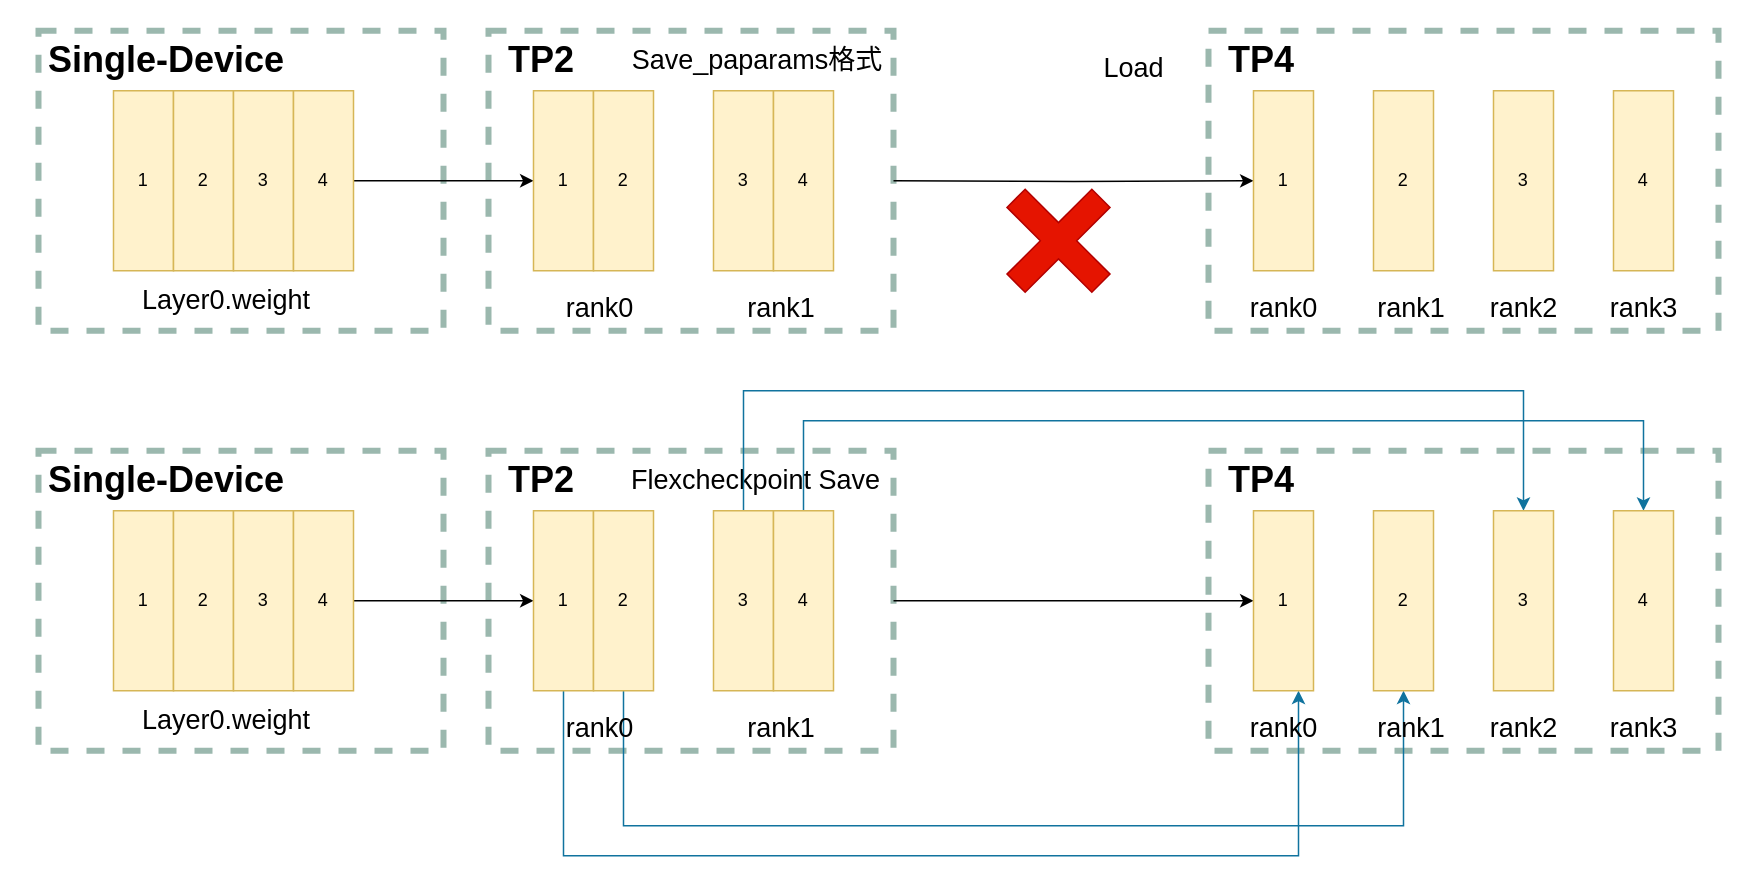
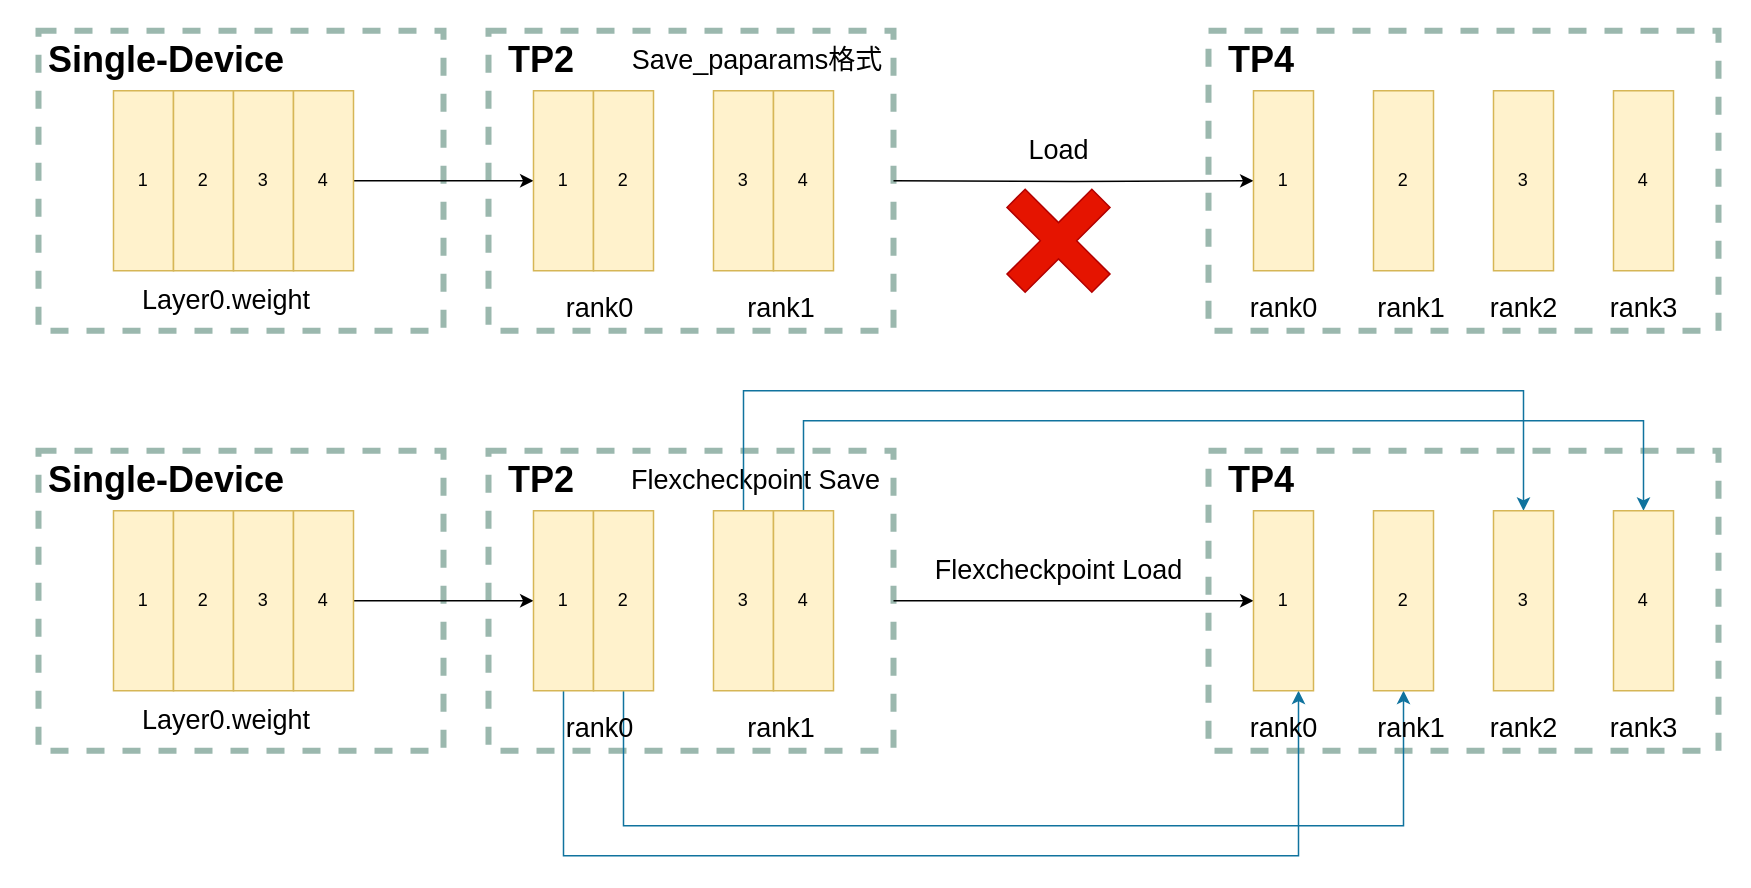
- <mxCell id="26" value="&lt;font style=&quot;font-size: 18px;&quot;&gt;Load&lt;/font&gt;" style="text;html=1;align=center;verticalAlign=middle;resizable=0;points=[];autosize=1;strokeColor=none;fillColor=none;" vertex="1" parent="1"><mxGeometry x="725" y="25" width="60" height="40" as="geometry" /></mxCell>
+ <mxCell id="26" value="&lt;font style=&quot;font-size: 18px;&quot;&gt;Load&lt;/font&gt;" style="text;html=1;align=center;verticalAlign=middle;resizable=0;points=[];autosize=1;strokeColor=none;fillColor=none;" vertex="1" parent="1"><mxGeometry x="675" y="80" width="60" height="40" as="geometry" /></mxCell>
+ <mxCell id="62" value="&lt;font style=&quot;font-size: 18px;&quot;&gt;Flexcheckpoint Load&lt;/font&gt;" style="text;html=1;align=center;verticalAlign=middle;resizable=0;points=[];autosize=1;strokeColor=none;fillColor=none;" vertex="1" parent="1"><mxGeometry x="610" y="360" width="190" height="40" as="geometry" /></mxCell>
